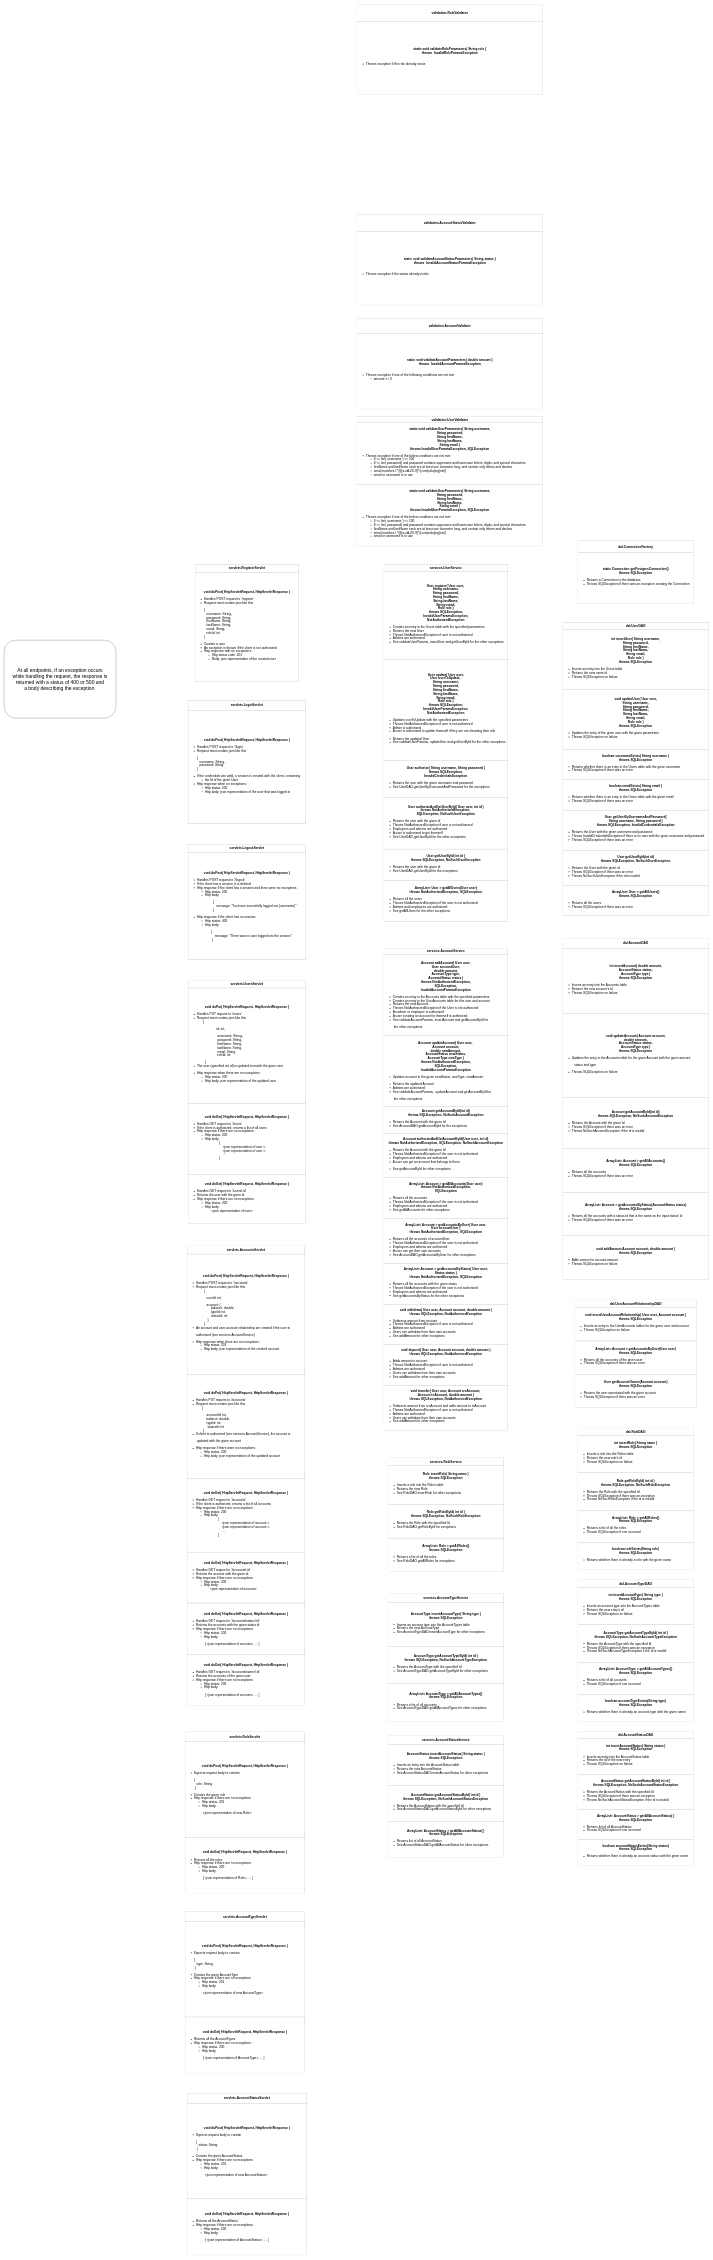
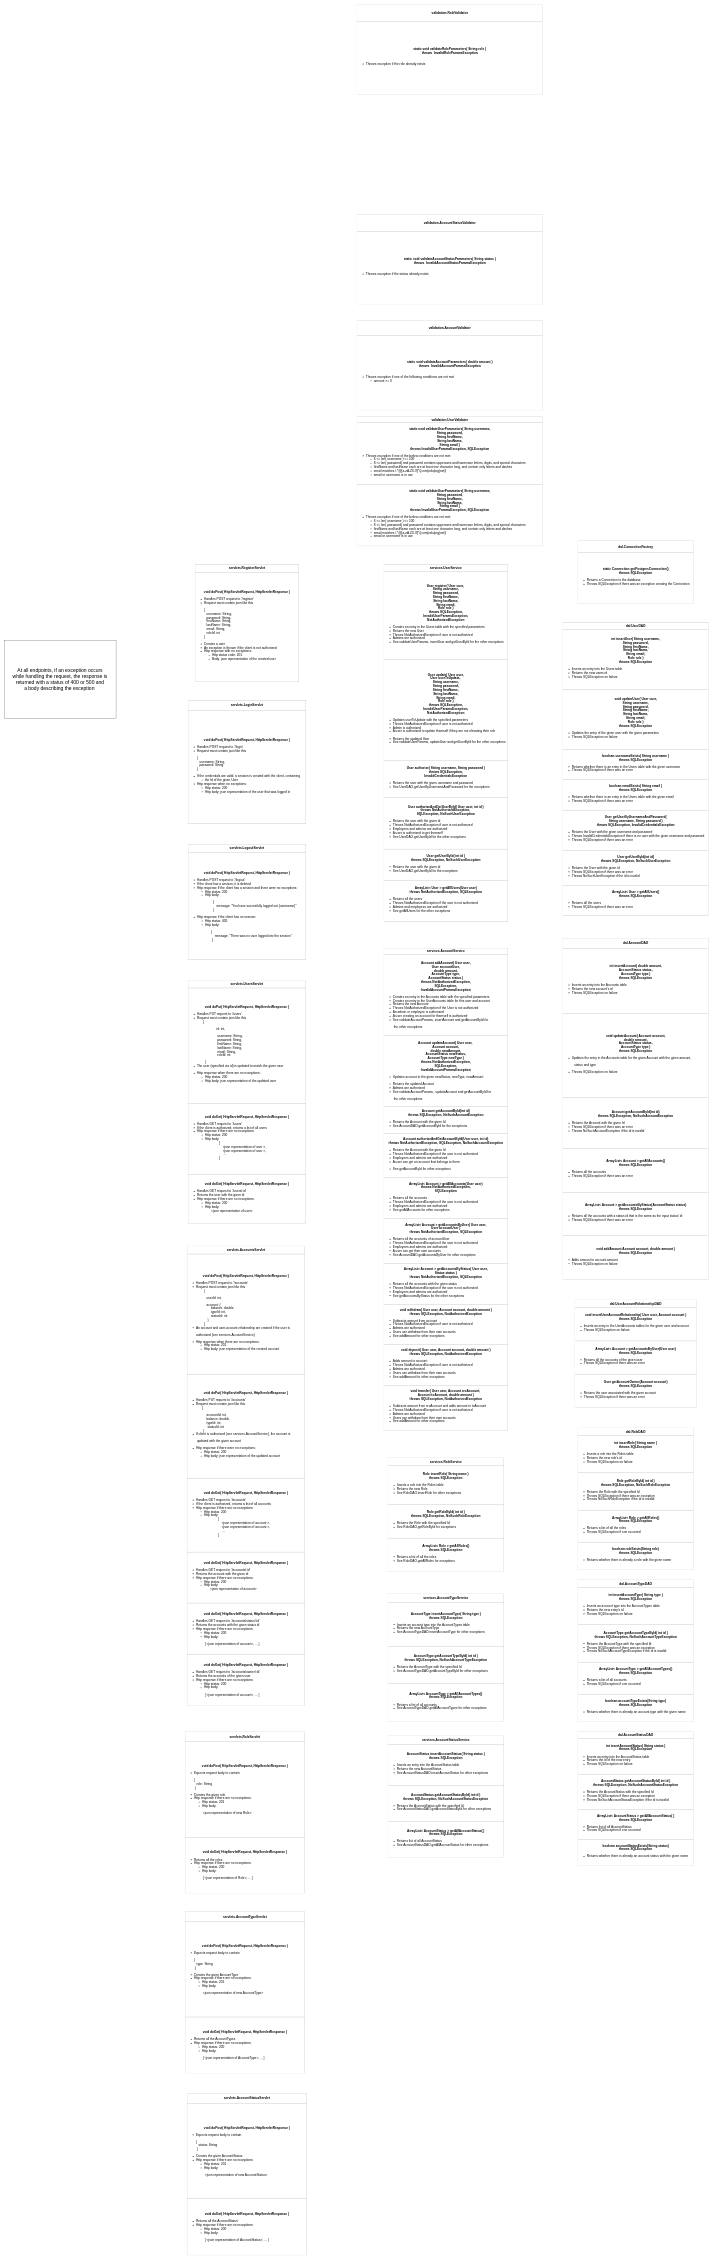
- <mxCell id="20" value="&lt;table border=&quot;1&quot; width=&quot;100%&quot; cellpadding=&quot;4&quot; style=&quot;width: 100% ; height: 100% ; border-collapse: collapse&quot;&gt;&lt;tbody&gt;&lt;tr&gt;&lt;th align=&quot;center&quot;&gt;&lt;b&gt;validation.AccountValidator&lt;/b&gt;&lt;/th&gt;&lt;/tr&gt;&lt;tr&gt;&lt;td&gt;&lt;div style=&quot;text-align: center&quot;&gt;&lt;b&gt;static void validateAccountParameters( double amount&amp;nbsp;&lt;/b&gt;&lt;b&gt;)&lt;/b&gt;&lt;/div&gt;&lt;div style=&quot;font-weight: bold ; text-align: center&quot;&gt;&lt;b&gt;throws&amp;nbsp;&amp;nbsp;&lt;/b&gt;&lt;span&gt;InvalidAccountParamsException&lt;/span&gt;&lt;/div&gt;&lt;div style=&quot;font-weight: bold ; text-align: center&quot;&gt;&lt;br&gt;&lt;/div&gt;&lt;div&gt;&lt;ul&gt;&lt;li&gt;Throws exception if one of the following conditions are not met&lt;/li&gt;&lt;ul&gt;&lt;li&gt;amount &amp;gt;= 0&lt;/li&gt;&lt;/ul&gt;&lt;/ul&gt;&lt;/div&gt;&lt;/td&gt;&lt;/tr&gt;&lt;/tbody&gt;&lt;/table&gt;" style="text;html=1;strokeColor=none;fillColor=none;overflow=fill;fontSize=16;" parent="1" vertex="1"><mxGeometry x="1785" y="1590" width="930" height="450" as="geometry" /></mxCell>
+ <mxCell id="20" value="&lt;table border=&quot;1&quot; width=&quot;100%&quot; cellpadding=&quot;4&quot; style=&quot;width: 100% ; height: 100% ; border-collapse: collapse&quot;&gt;&lt;tbody&gt;&lt;tr&gt;&lt;th align=&quot;center&quot;&gt;&lt;b&gt;validation.AccountValidator&lt;/b&gt;&lt;/th&gt;&lt;/tr&gt;&lt;tr&gt;&lt;td&gt;&lt;div style=&quot;text-align: center&quot;&gt;&lt;b&gt;static void validateAccountParameters( double amount&amp;nbsp;&lt;/b&gt;&lt;b&gt;)&lt;/b&gt;&lt;/div&gt;&lt;div style=&quot;font-weight: bold ; text-align: center&quot;&gt;&lt;b&gt;throws&amp;nbsp;&amp;nbsp;&lt;/b&gt;&lt;span&gt;InvalidAccountParamsException&lt;/span&gt;&lt;/div&gt;&lt;div style=&quot;font-weight: bold ; text-align: center&quot;&gt;&lt;br&gt;&lt;/div&gt;&lt;div&gt;&lt;ul&gt;&lt;li&gt;Throws exception if one of the following conditions are not met&lt;/li&gt;&lt;ul&gt;&lt;li&gt;amount &amp;gt;= 0&lt;/li&gt;&lt;/ul&gt;&lt;/ul&gt;&lt;/div&gt;&lt;/td&gt;&lt;/tr&gt;&lt;/tbody&gt;&lt;/table&gt;" style="text;html=1;strokeColor=none;fillColor=none;overflow=fill;fontSize=16;" parent="1" vertex="1"><mxGeometry x="1785" y="1600" width="930" height="450" as="geometry" /></mxCell>
- <mxCell id="24" value="&lt;font style=&quot;font-size: 25px&quot;&gt;At all endpoints, if an exception occurs&lt;br&gt;while handling the request, the response is&lt;br&gt;returned with a status of 400 or 500 and&lt;br&gt;a body describing the exception&amp;nbsp;&lt;/font&gt;" style="whiteSpace=wrap;html=1;rounded=1;" parent="1" vertex="1"><mxGeometry x="20" y="3200" width="560" height="390" as="geometry" /></mxCell>
+ <mxCell id="24" value="&lt;font style=&quot;font-size: 25px&quot;&gt;At all endpoints, if an exception occurs&lt;br&gt;while handling the request, the response is&lt;br&gt;returned with a status of 400 or 500 and&lt;br&gt;a body describing the exception&amp;nbsp;&lt;/font&gt;" style="rounded=0;whiteSpace=wrap;html=1;" parent="1" vertex="1"><mxGeometry x="20" y="3200" width="560" height="390" as="geometry" /></mxCell>
